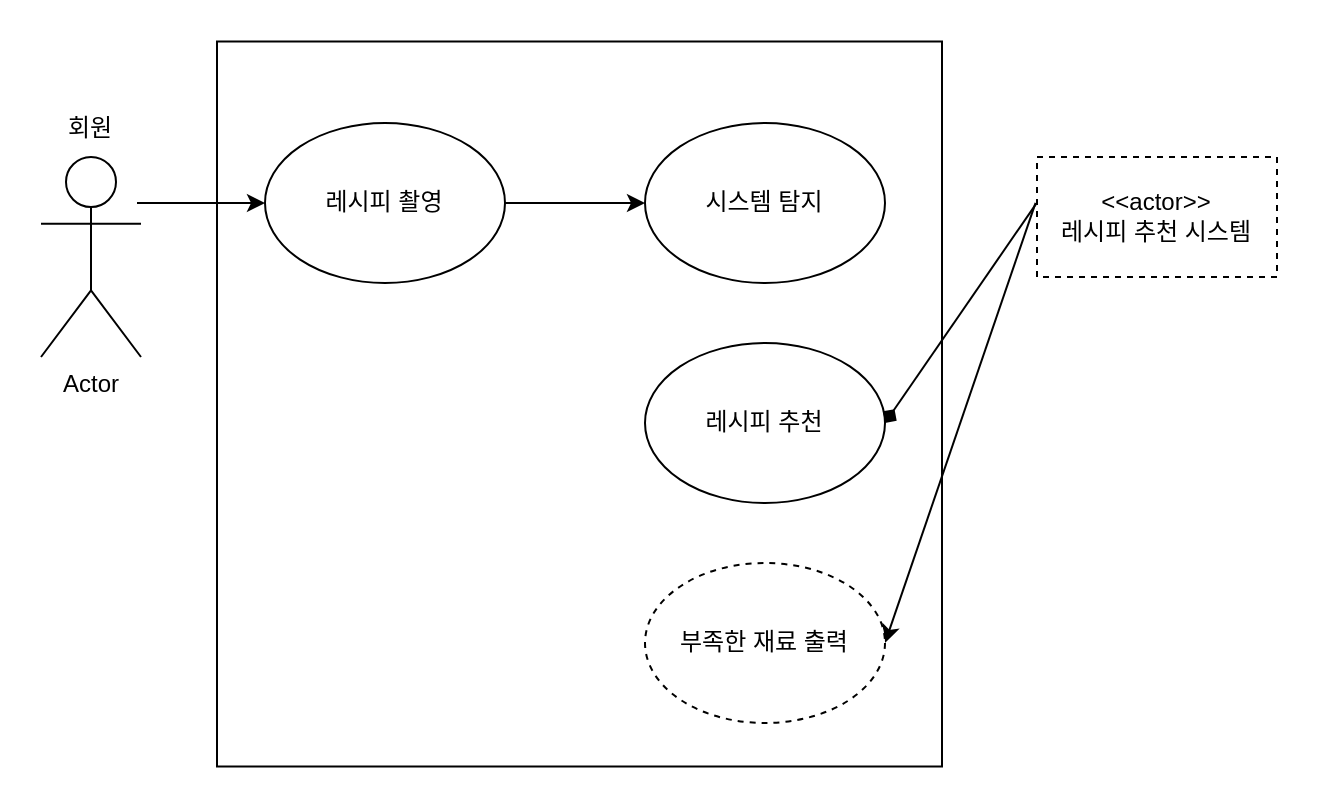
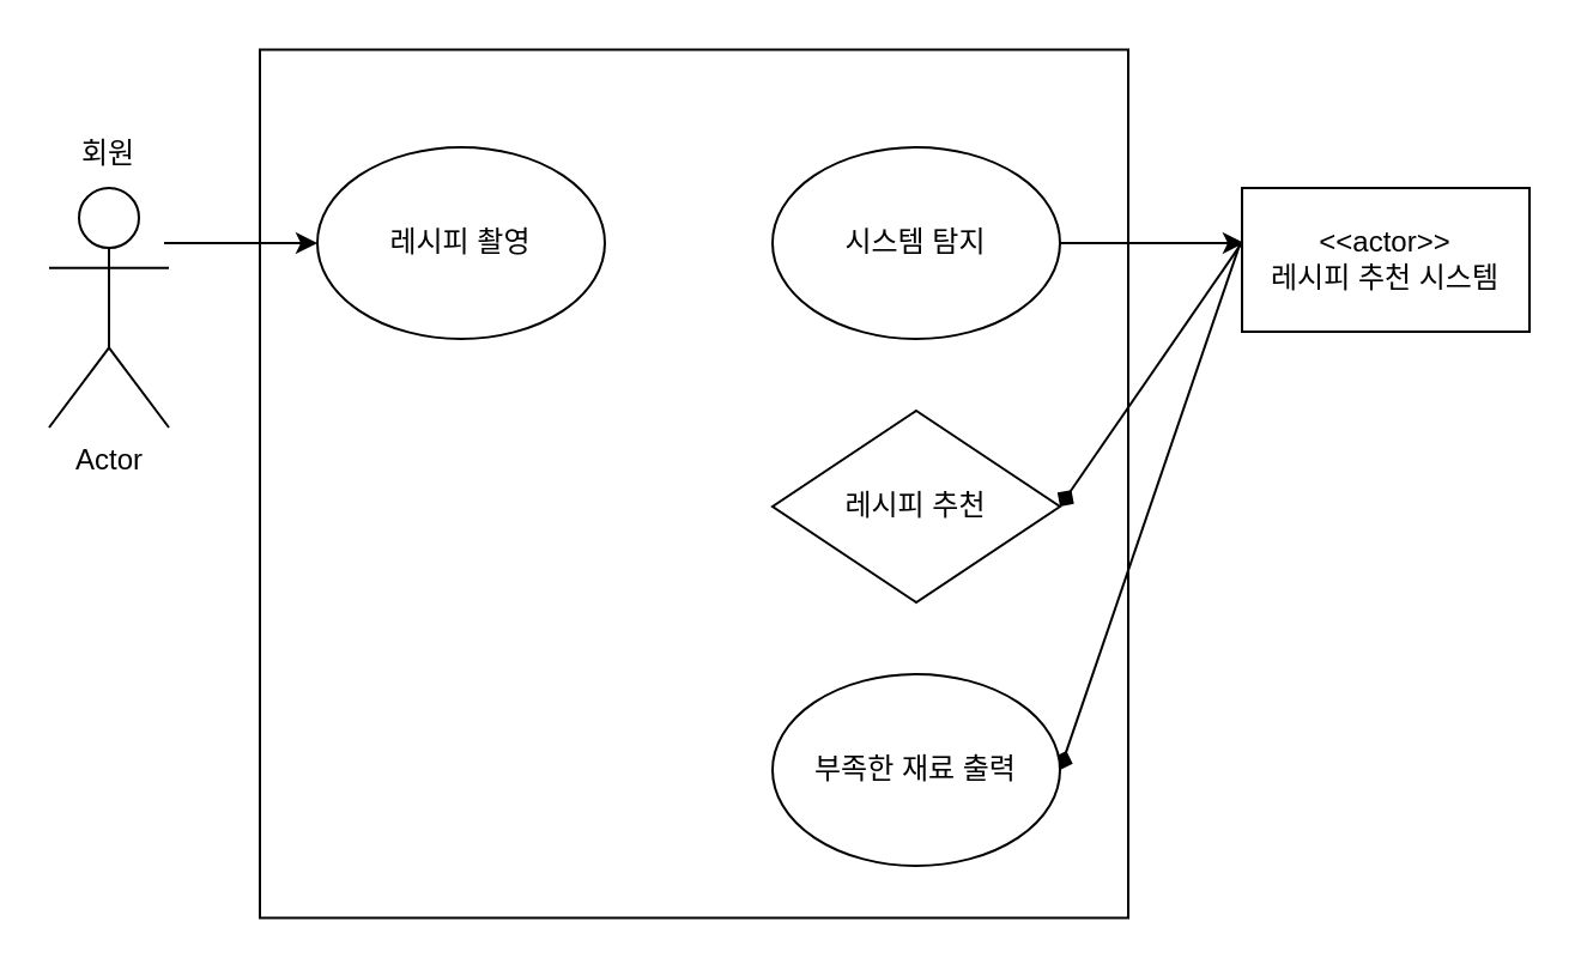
- <mxCell id="7" value="" style="endArrow=classic;html=1;exitX=1;exitY=0.5;exitDx=0;exitDy=0;" parent="1" source="3" target="4" edge="1"><mxGeometry width="50" height="50" relative="1" as="geometry"><mxPoint x="272" y="251" as="sourcePoint" /><mxPoint x="322" y="201" as="targetPoint" /></mxGeometry></mxCell>
+ <mxCell id="8" value="" style="endArrow=classic;html=1;exitX=1;exitY=0.5;exitDx=0;exitDy=0;entryX=0.008;entryY=0.383;entryDx=0;entryDy=0;entryPerimeter=0;" parent="1" source="4" target="10" edge="1"><mxGeometry width="50" height="50" relative="1" as="geometry"><mxPoint x="272" y="251" as="sourcePoint" /><mxPoint x="322" y="201" as="targetPoint" /></mxGeometry></mxCell>
- <mxCell id="10" value="&amp;lt;&amp;lt;actor&amp;gt;&amp;gt;&lt;br&gt;레시피 추천 시스템" style="rounded=0;whiteSpace=wrap;html=1;dashed=1;" parent="1" vertex="1"><mxGeometry x="518" y="78" width="120" height="60" as="geometry" /></mxCell>
+ <mxCell id="10" value="&amp;lt;&amp;lt;actor&amp;gt;&amp;gt;&lt;br&gt;레시피 추천 시스템" style="rounded=0;whiteSpace=wrap;html=1;" parent="1" vertex="1"><mxGeometry x="518" y="78" width="120" height="60" as="geometry" /></mxCell>
- <mxCell id="5" value="레시피 추천" style="ellipse;whiteSpace=wrap;html=1;" parent="1" vertex="1"><mxGeometry x="322" y="171" width="120" height="80" as="geometry" /></mxCell>
+ <mxCell id="5" value="레시피 추천" style="rhombus;whiteSpace=wrap;html=1;" parent="1" vertex="1"><mxGeometry x="322" y="171" width="120" height="80" as="geometry" /></mxCell>
- <mxCell id="11" value="" style="endArrow=classic;html=1;entryX=1;entryY=0.5;entryDx=0;entryDy=0;exitX=-0.006;exitY=0.382;exitDx=0;exitDy=0;exitPerimeter=0;" parent="1" source="10" target="12" edge="1"><mxGeometry width="50" height="50" relative="1" as="geometry"><mxPoint x="272" y="241" as="sourcePoint" /><mxPoint x="322" y="191" as="targetPoint" /></mxGeometry></mxCell>
+ <mxCell id="11" value="" style="endArrow=diamond;html=1;entryX=1;entryY=0.5;entryDx=0;entryDy=0;exitX=-0.006;exitY=0.382;exitDx=0;exitDy=0;exitPerimeter=0;" parent="1" source="10" target="12" edge="1"><mxGeometry width="50" height="50" relative="1" as="geometry"><mxPoint x="272" y="241" as="sourcePoint" /><mxPoint x="322" y="191" as="targetPoint" /></mxGeometry></mxCell>
- <mxCell id="12" value="부족한 재료 출력" style="ellipse;whiteSpace=wrap;html=1;dashed=1;" parent="1" vertex="1"><mxGeometry x="322" y="281" width="120" height="80" as="geometry" /></mxCell>
+ <mxCell id="12" value="부족한 재료 출력" style="ellipse;whiteSpace=wrap;html=1;" parent="1" vertex="1"><mxGeometry x="322" y="281" width="120" height="80" as="geometry" /></mxCell>
